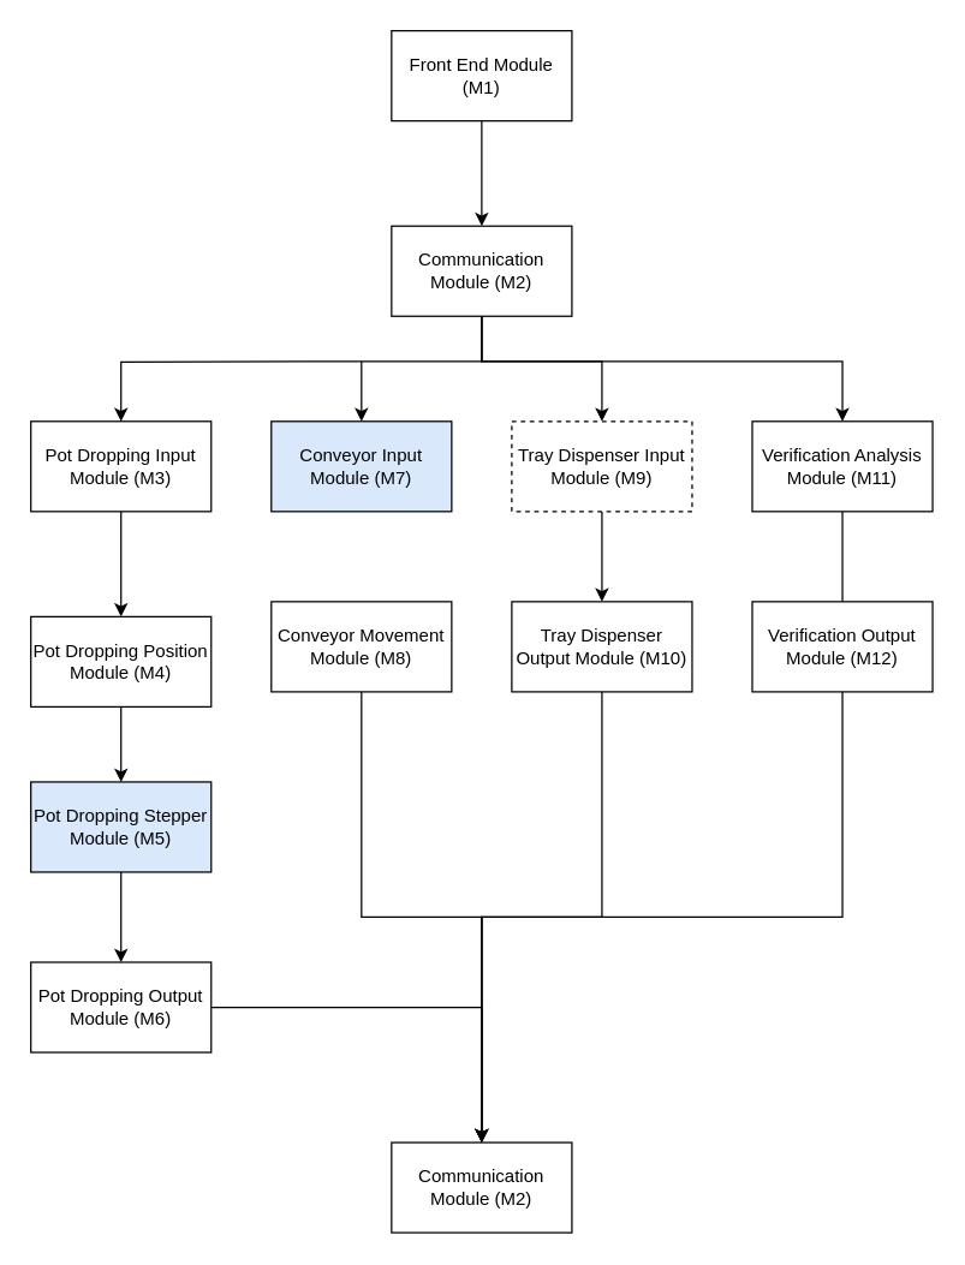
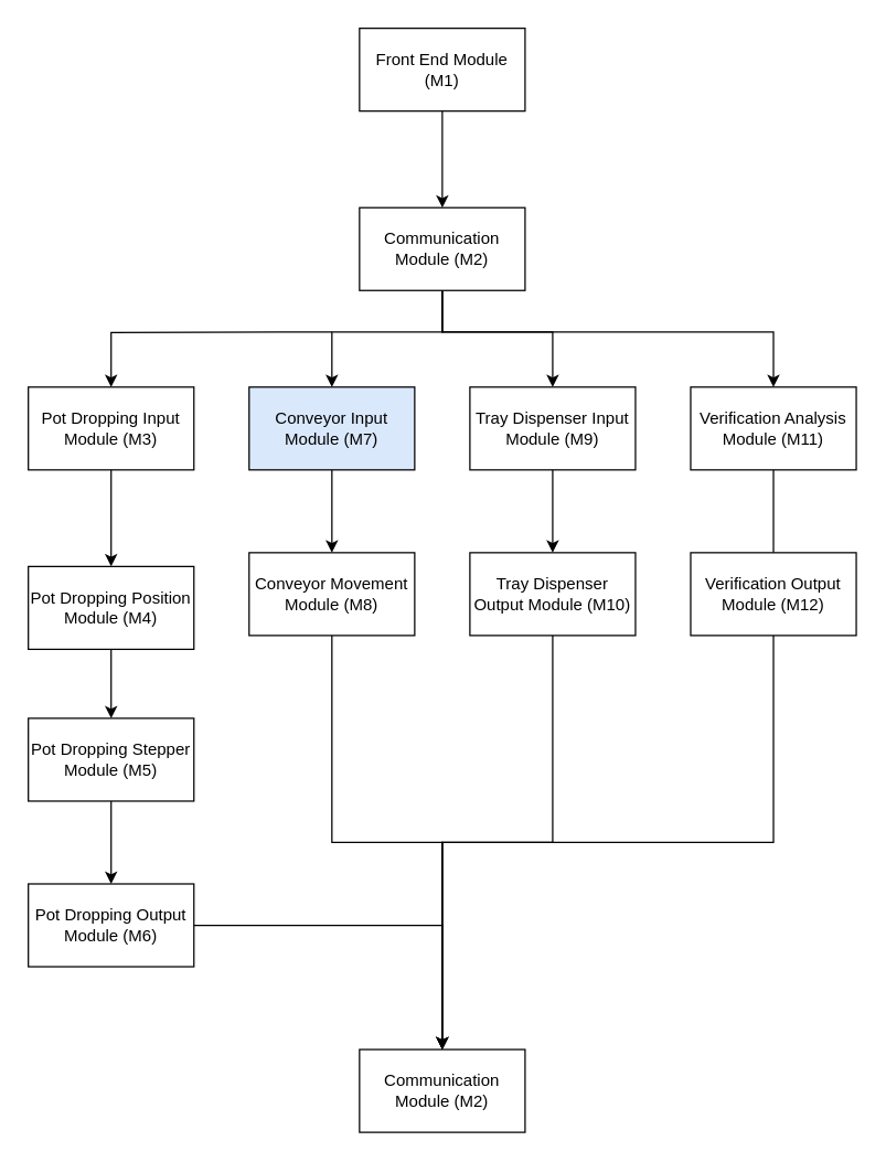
- <mxCell id="14" value="Tray Dispenser Input Module (M9)" style="rounded=0;whiteSpace=wrap;html=1;dashed=1;" vertex="1" parent="1"><mxGeometry x="340" y="280" width="120" height="60" as="geometry" /></mxCell>
+ <mxCell id="14" value="Tray Dispenser Input Module (M9)" style="rounded=0;whiteSpace=wrap;html=1;" vertex="1" parent="1"><mxGeometry x="340" y="280" width="120" height="60" as="geometry" /></mxCell>
+ <mxCell id="11" value="" style="edgeStyle=orthogonalEdgeStyle;rounded=0;orthogonalLoop=1;jettySize=auto;html=1;" edge="1" parent="1" source="12" target="24"><mxGeometry relative="1" as="geometry" /></mxCell>
- <mxCell id="20" value="Pot Dropping Stepper Module (M5)" style="rounded=0;whiteSpace=wrap;html=1;fillColor=#dae8fc;" vertex="1" parent="1"><mxGeometry x="20" y="520" width="120" height="60" as="geometry" /></mxCell>
+ <mxCell id="20" value="Pot Dropping Stepper Module (M5)" style="rounded=0;whiteSpace=wrap;html=1;" vertex="1" parent="1"><mxGeometry x="20" y="520" width="120" height="60" as="geometry" /></mxCell>
